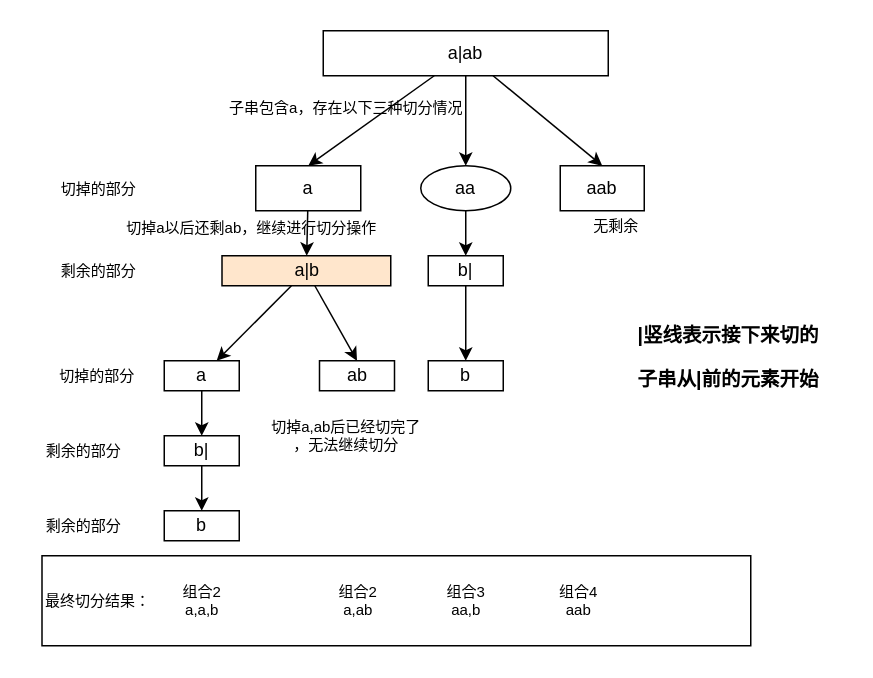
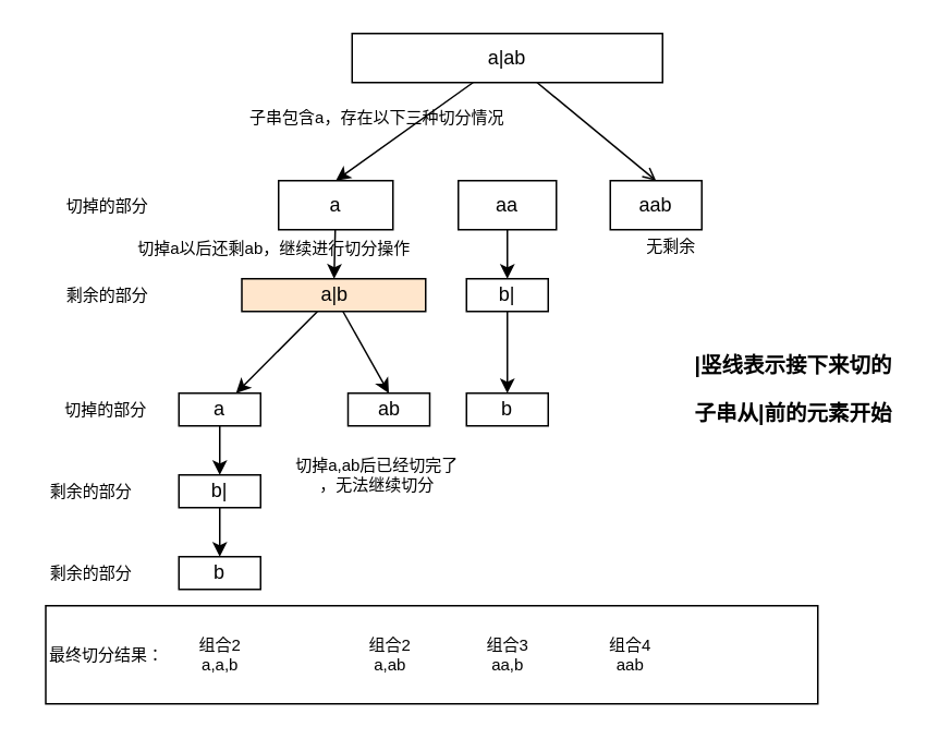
- <mxCell id="4" style="edgeStyle=none;rounded=0;orthogonalLoop=1;jettySize=auto;html=1;fontSize=13;" parent="1" source="6" target="11" edge="1"><mxGeometry relative="1" as="geometry" /></mxCell>
- <mxCell id="5" style="edgeStyle=none;rounded=0;orthogonalLoop=1;jettySize=auto;html=1;entryX=0.5;entryY=0;entryDx=0;entryDy=0;fontSize=13;" parent="1" source="6" target="12" edge="1"><mxGeometry relative="1" as="geometry" /></mxCell>
+ <mxCell id="5" style="edgeStyle=none;rounded=0;orthogonalLoop=1;jettySize=auto;html=1;entryX=0.5;entryY=0;entryDx=0;entryDy=0;fontSize=13;endArrow=open;" parent="1" source="6" target="12" edge="1"><mxGeometry relative="1" as="geometry" /></mxCell>
- <mxCell id="11" value="aa" style="ellipse;whiteSpace=wrap;html=1;" parent="1" vertex="1"><mxGeometry x="280" y="110" width="60" height="30" as="geometry" /></mxCell>
+ <mxCell id="11" value="aa" style="rounded=0;whiteSpace=wrap;html=1;" parent="1" vertex="1"><mxGeometry x="280" y="110" width="60" height="30" as="geometry" /></mxCell>
